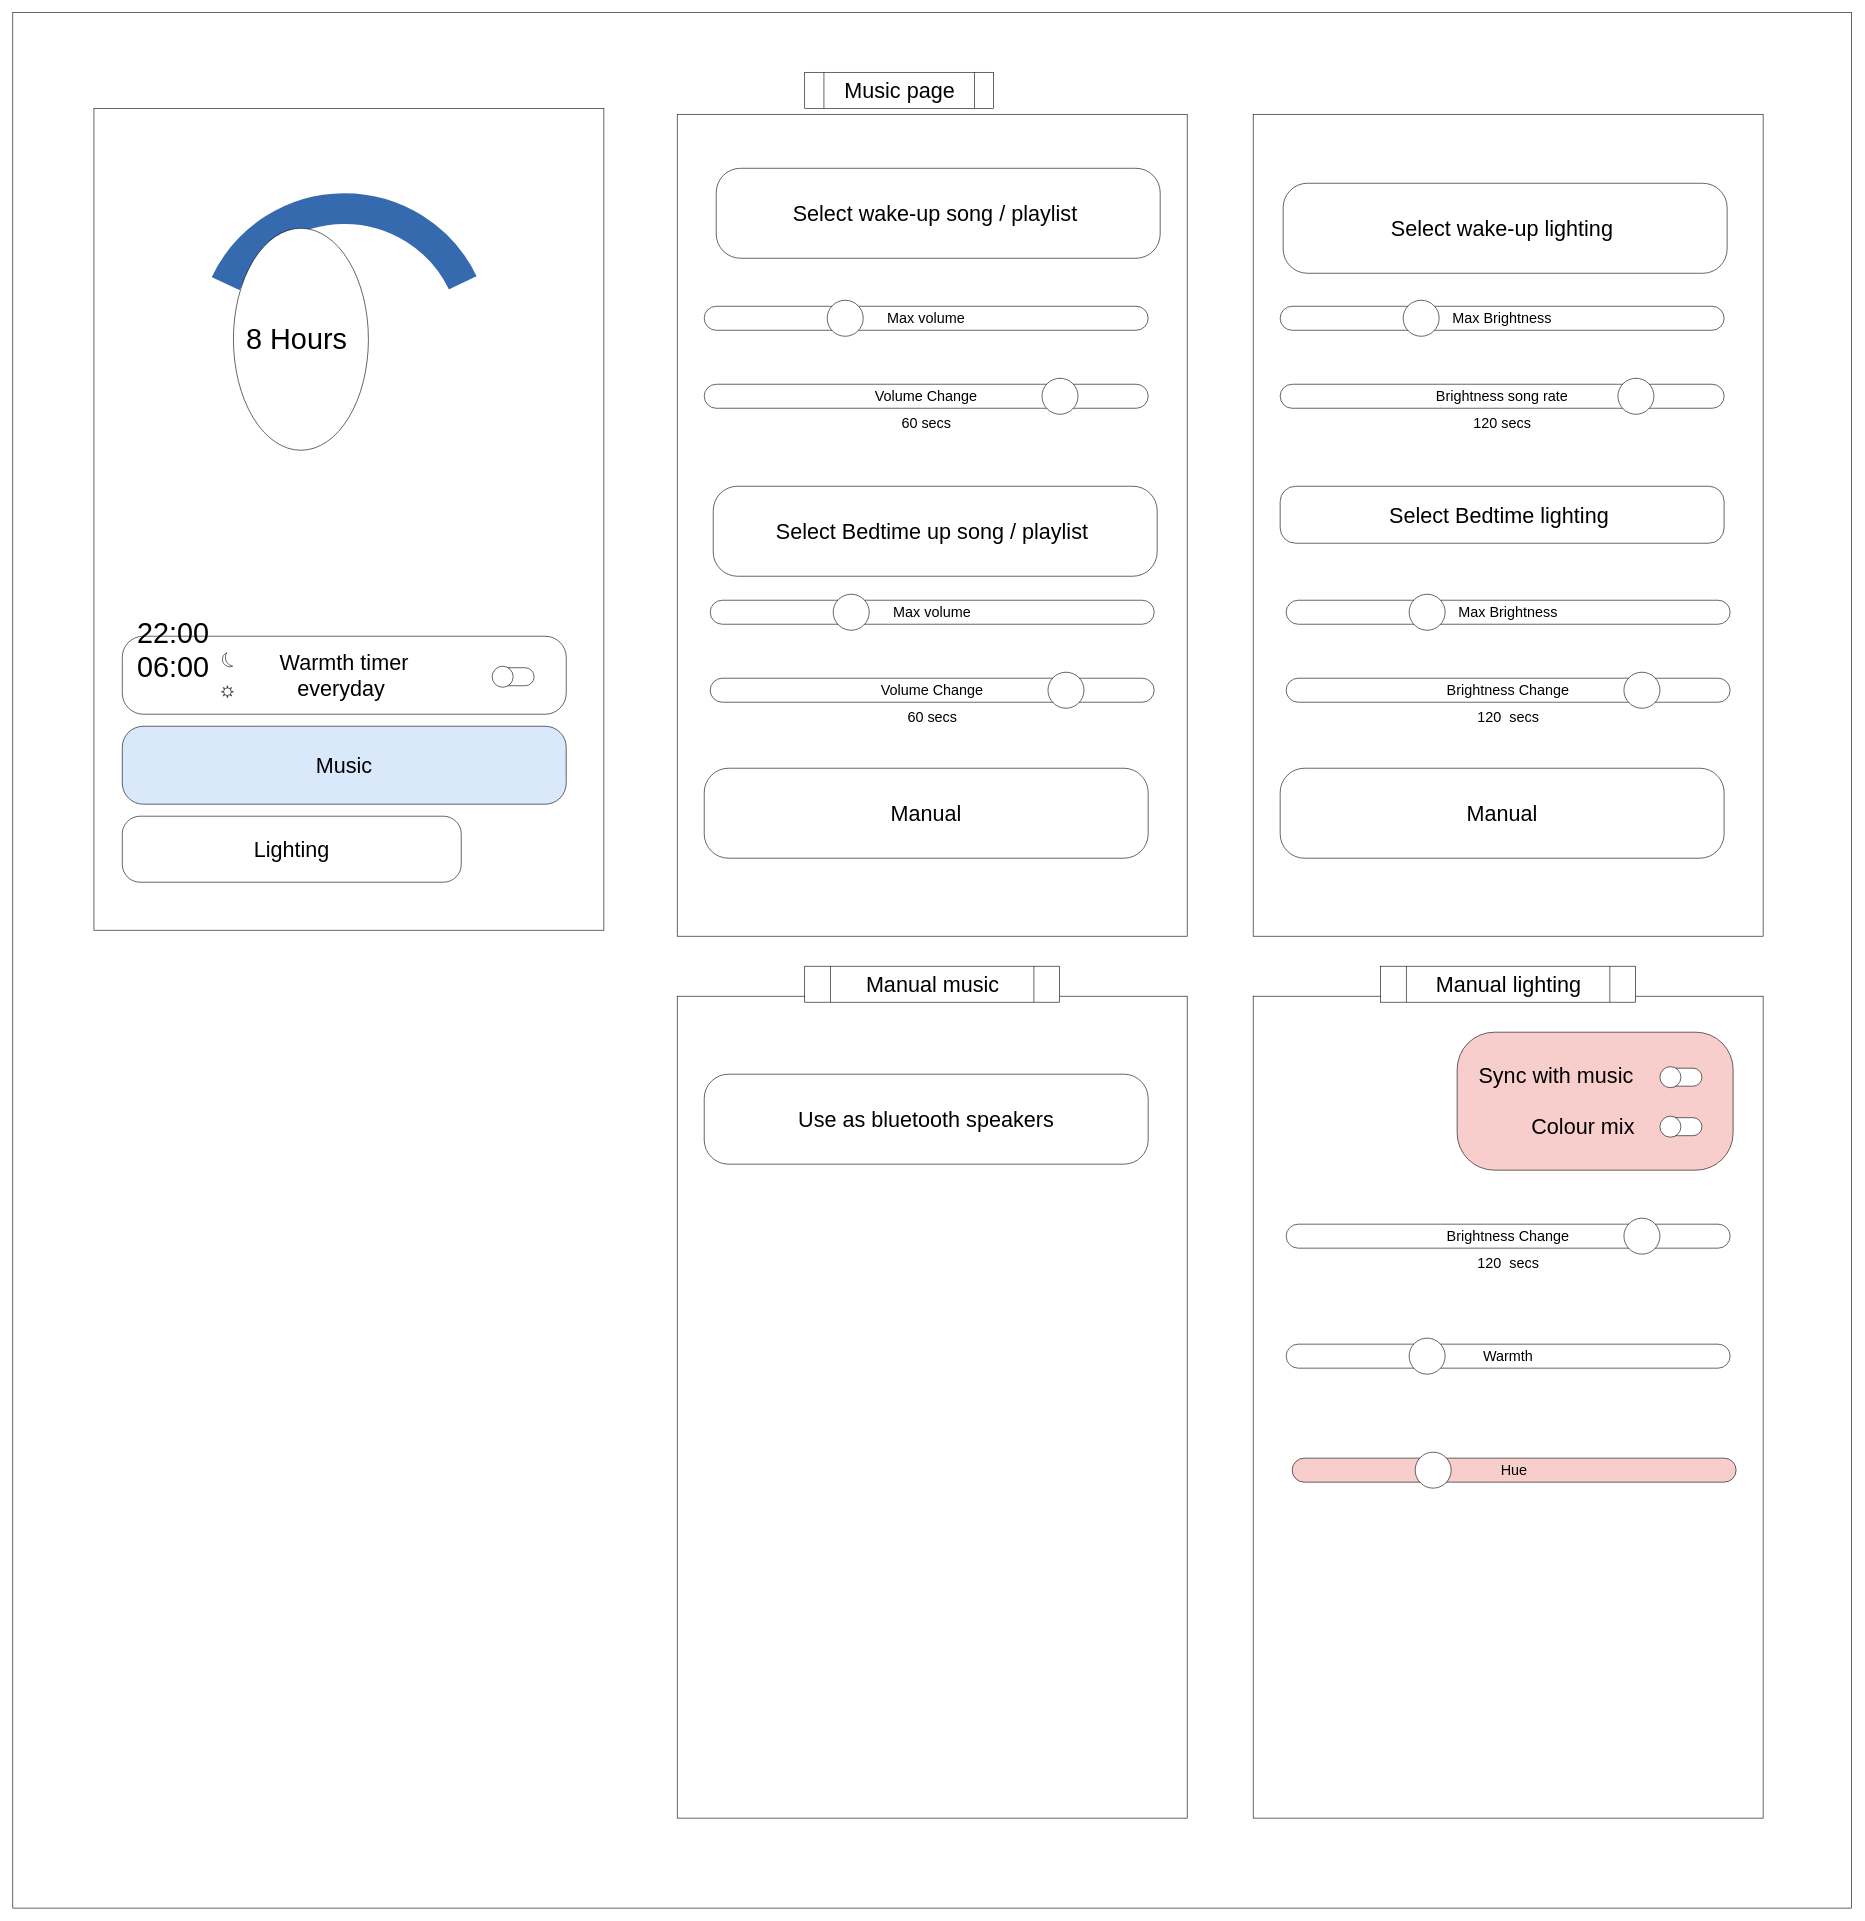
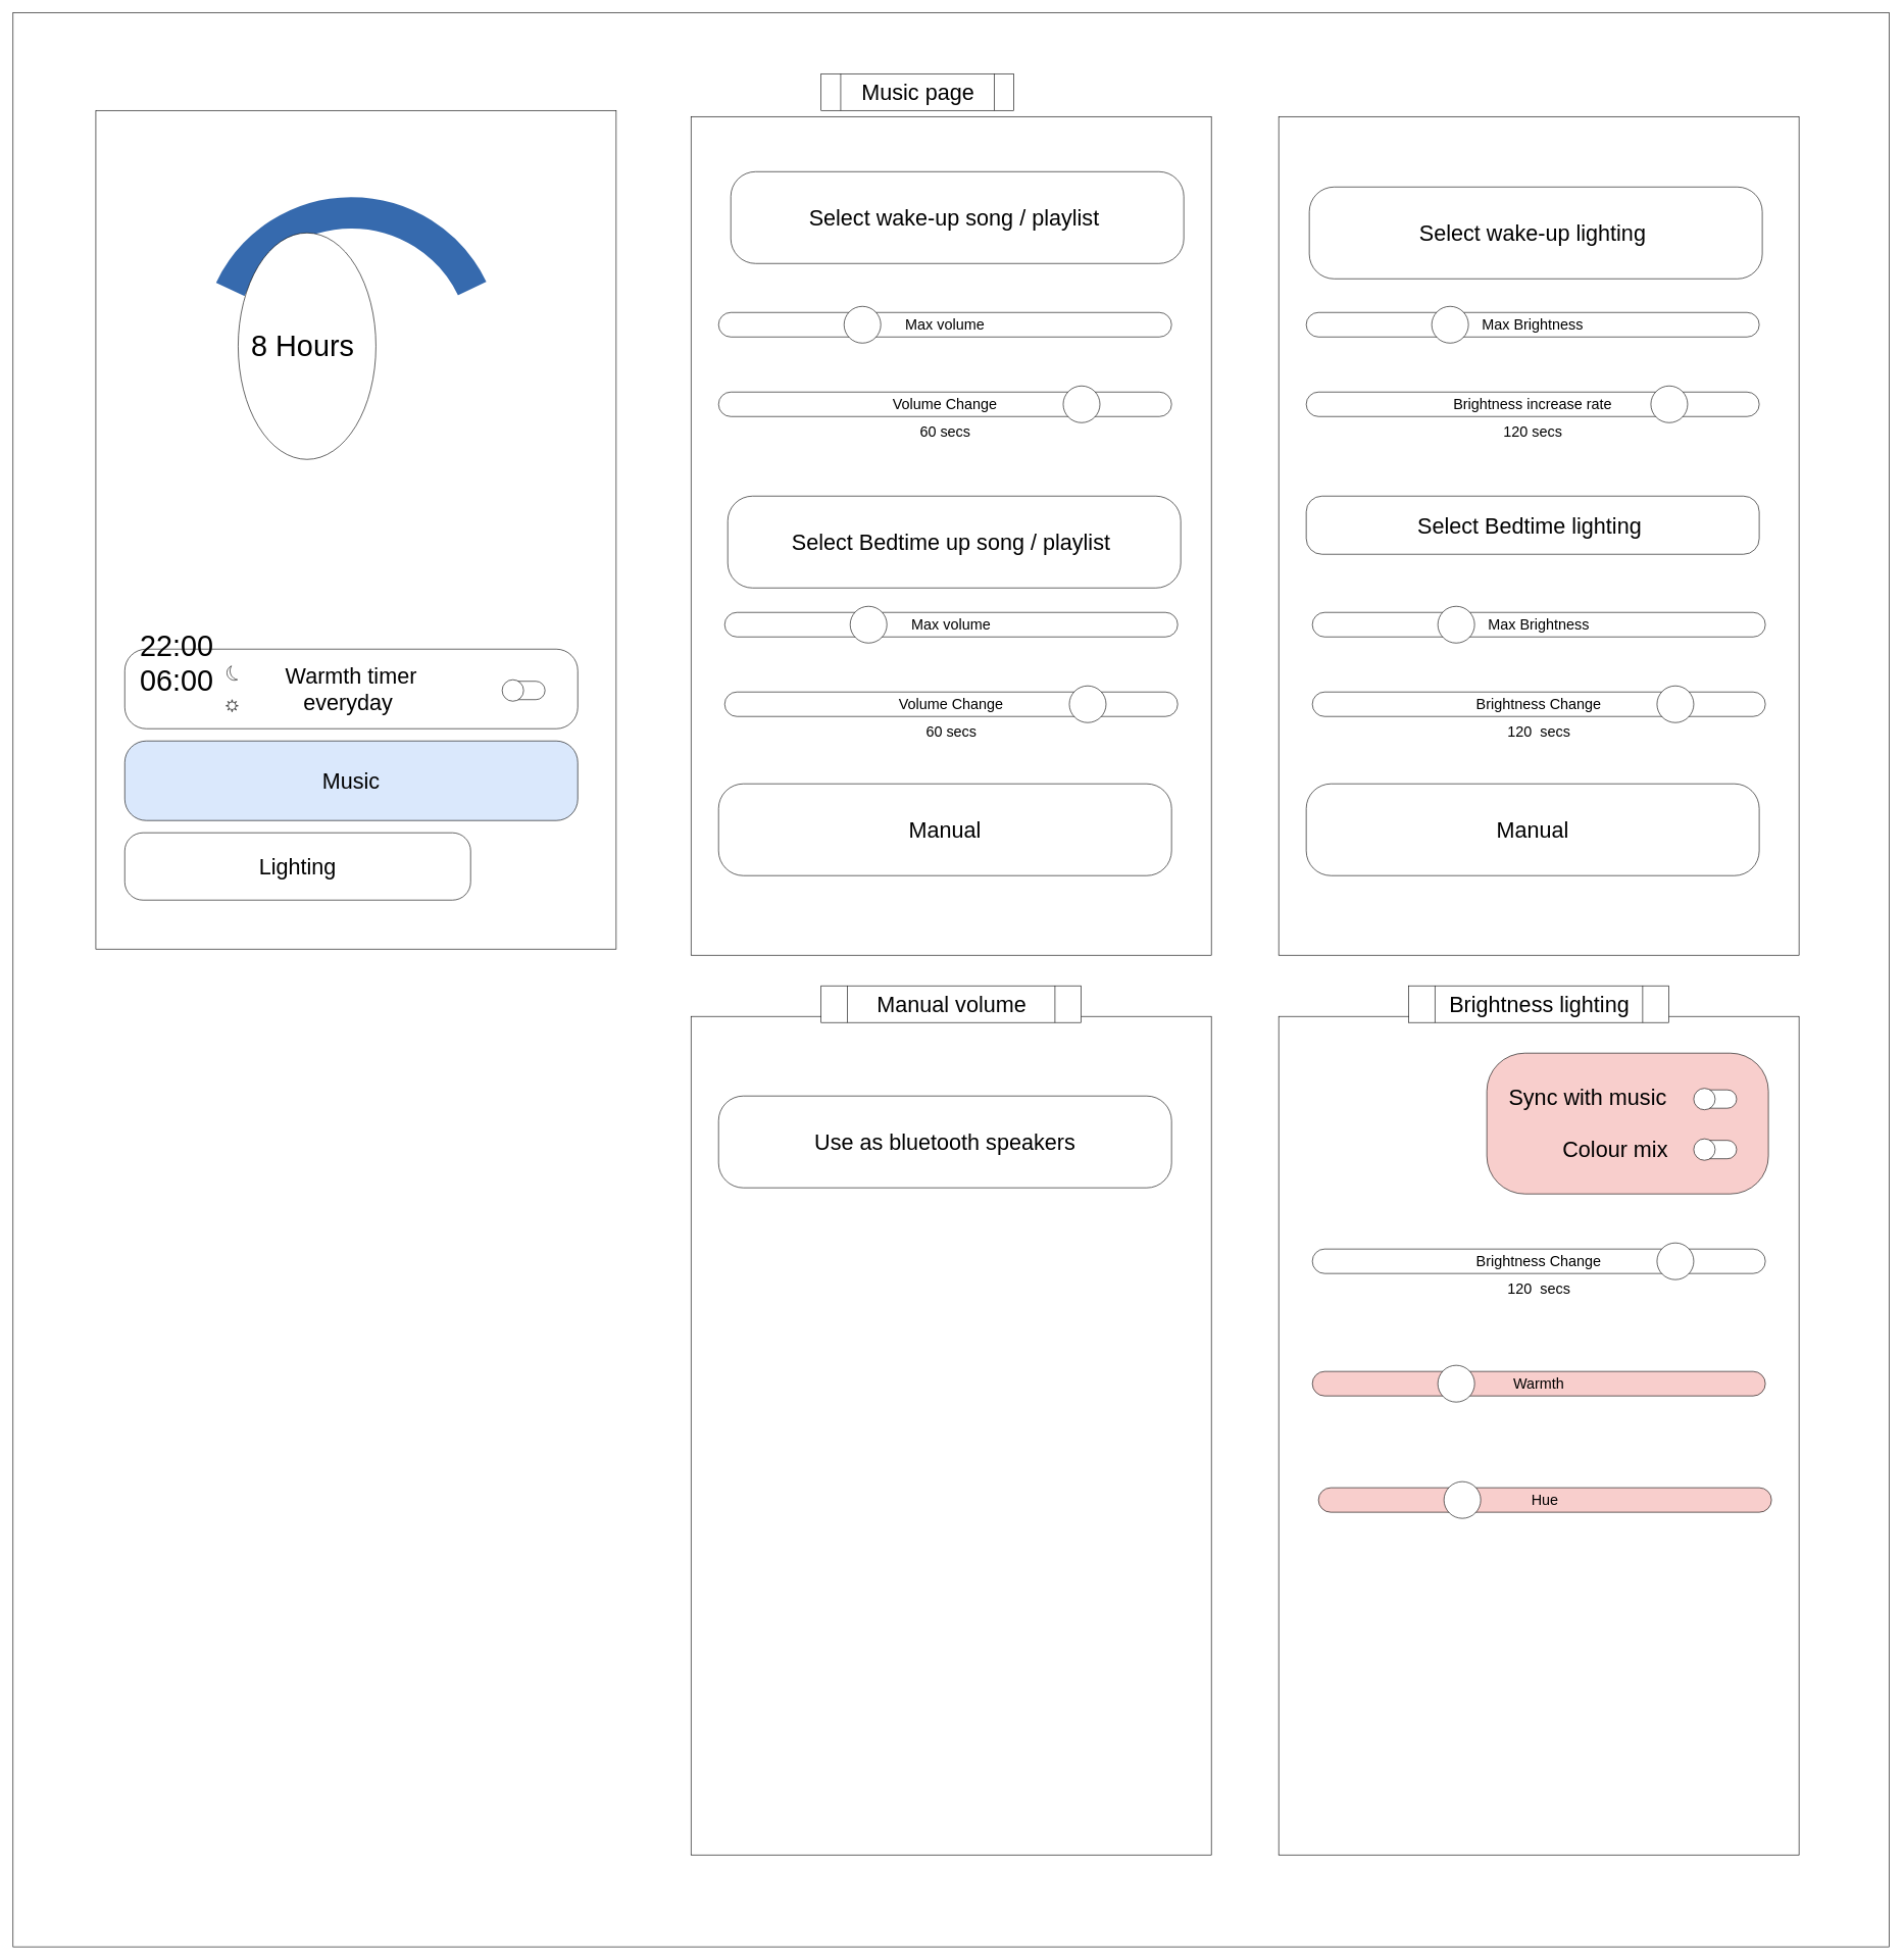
- <mxCell id="34" value="&lt;font style=&quot;font-size: 24px;&quot;&gt;Brightness song rate&lt;/font&gt;" style="rounded=1;whiteSpace=wrap;html=1;arcSize=50;" parent="1" vertex="1"><mxGeometry x="2133" y="640" width="740" height="40" as="geometry" /></mxCell>
+ <mxCell id="34" value="&lt;font style=&quot;font-size: 24px;&quot;&gt;Brightness increase rate&lt;/font&gt;" style="rounded=1;whiteSpace=wrap;html=1;arcSize=50;" parent="1" vertex="1"><mxGeometry x="2133" y="640" width="740" height="40" as="geometry" /></mxCell>
- <mxCell id="46" value="&lt;font style=&quot;font-size: 36px;&quot;&gt;Manual music&lt;/font&gt;" style="shape=process;whiteSpace=wrap;html=1;backgroundOutline=1;" parent="1" vertex="1"><mxGeometry x="1340.5" y="1610" width="425" height="60" as="geometry" /></mxCell>
+ <mxCell id="46" value="&lt;font style=&quot;font-size: 36px;&quot;&gt;Manual volume&lt;/font&gt;" style="shape=process;whiteSpace=wrap;html=1;backgroundOutline=1;" parent="1" vertex="1"><mxGeometry x="1340.5" y="1610" width="425" height="60" as="geometry" /></mxCell>
- <mxCell id="47" value="&lt;font style=&quot;font-size: 36px;&quot;&gt;Manual lighting&lt;/font&gt;" style="shape=process;whiteSpace=wrap;html=1;backgroundOutline=1;" parent="1" vertex="1"><mxGeometry x="2300.5" y="1610" width="425" height="60" as="geometry" /></mxCell>
+ <mxCell id="47" value="&lt;font style=&quot;font-size: 36px;&quot;&gt;Brightness lighting&lt;/font&gt;" style="shape=process;whiteSpace=wrap;html=1;backgroundOutline=1;" parent="1" vertex="1"><mxGeometry x="2300.5" y="1610" width="425" height="60" as="geometry" /></mxCell>
- <mxCell id="49" value="&lt;font style=&quot;font-size: 24px;&quot;&gt;Warmth&lt;/font&gt;" style="rounded=1;whiteSpace=wrap;html=1;arcSize=50;" parent="1" vertex="1"><mxGeometry x="2143" y="2240" width="740" height="40" as="geometry" /></mxCell>
+ <mxCell id="49" value="&lt;font style=&quot;font-size: 24px;&quot;&gt;Warmth&lt;/font&gt;" style="rounded=1;whiteSpace=wrap;html=1;arcSize=50;fillColor=#f8cecc;" parent="1" vertex="1"><mxGeometry x="2143" y="2240" width="740" height="40" as="geometry" /></mxCell>
